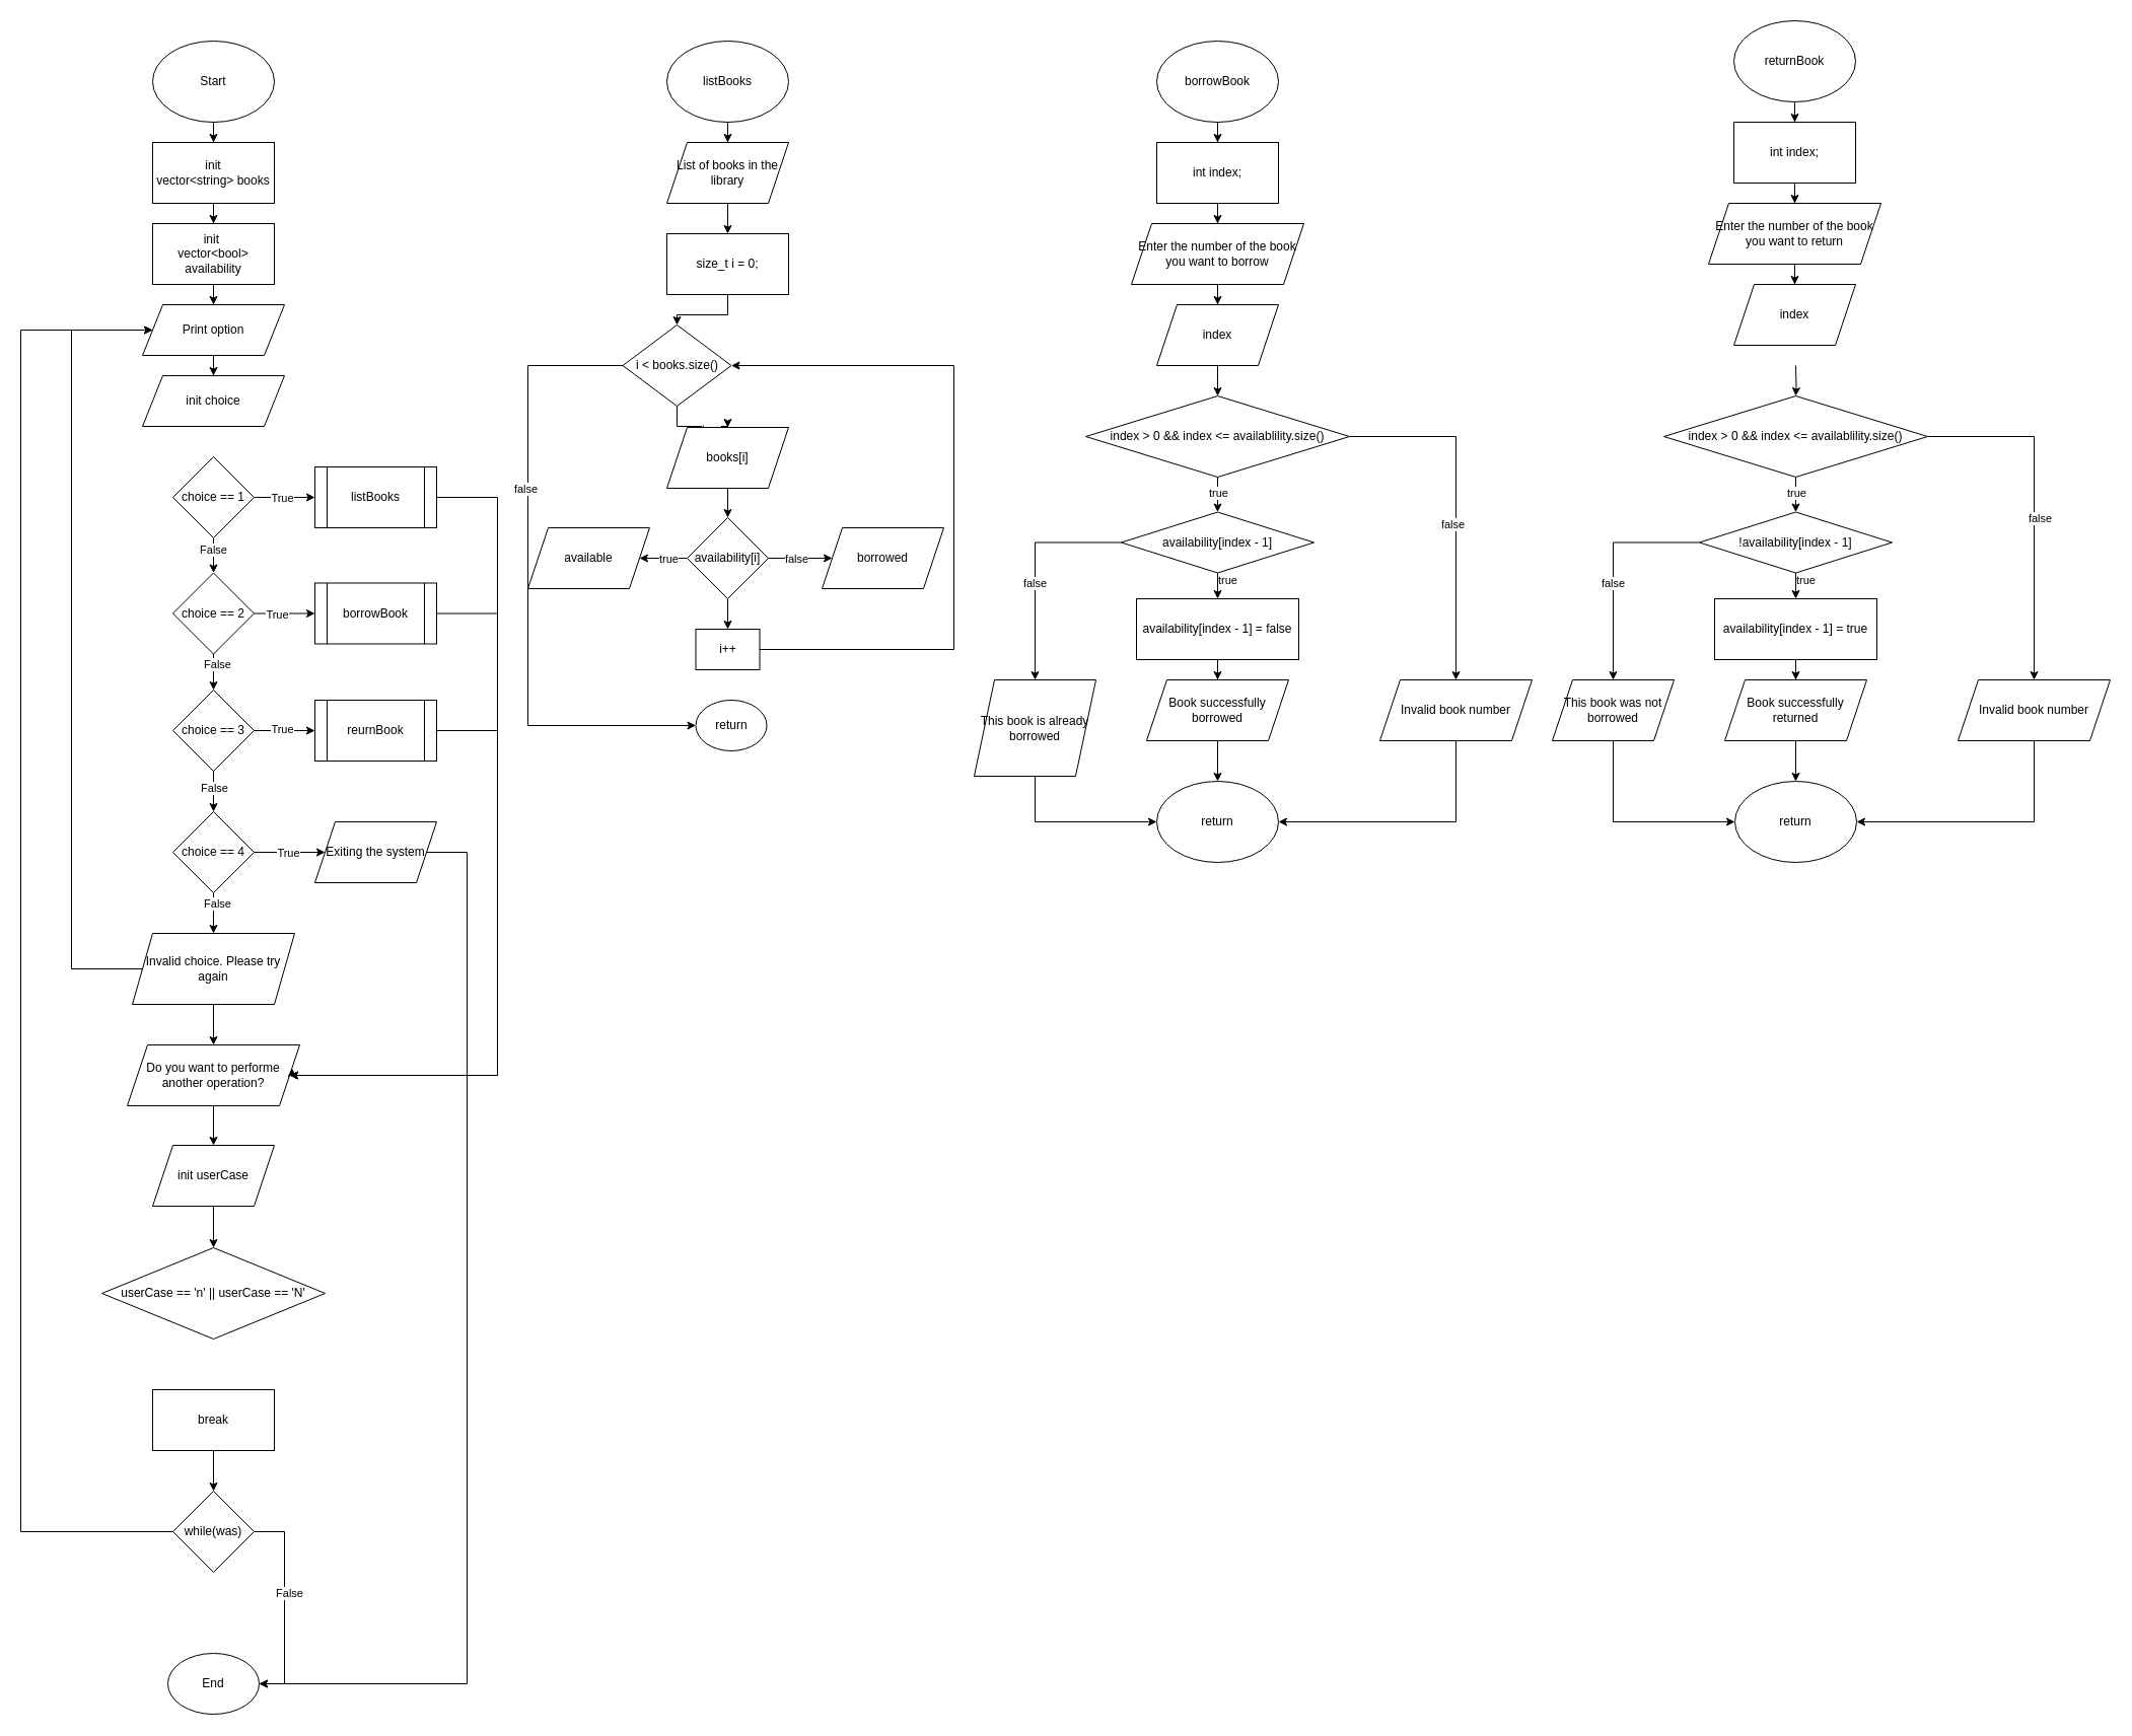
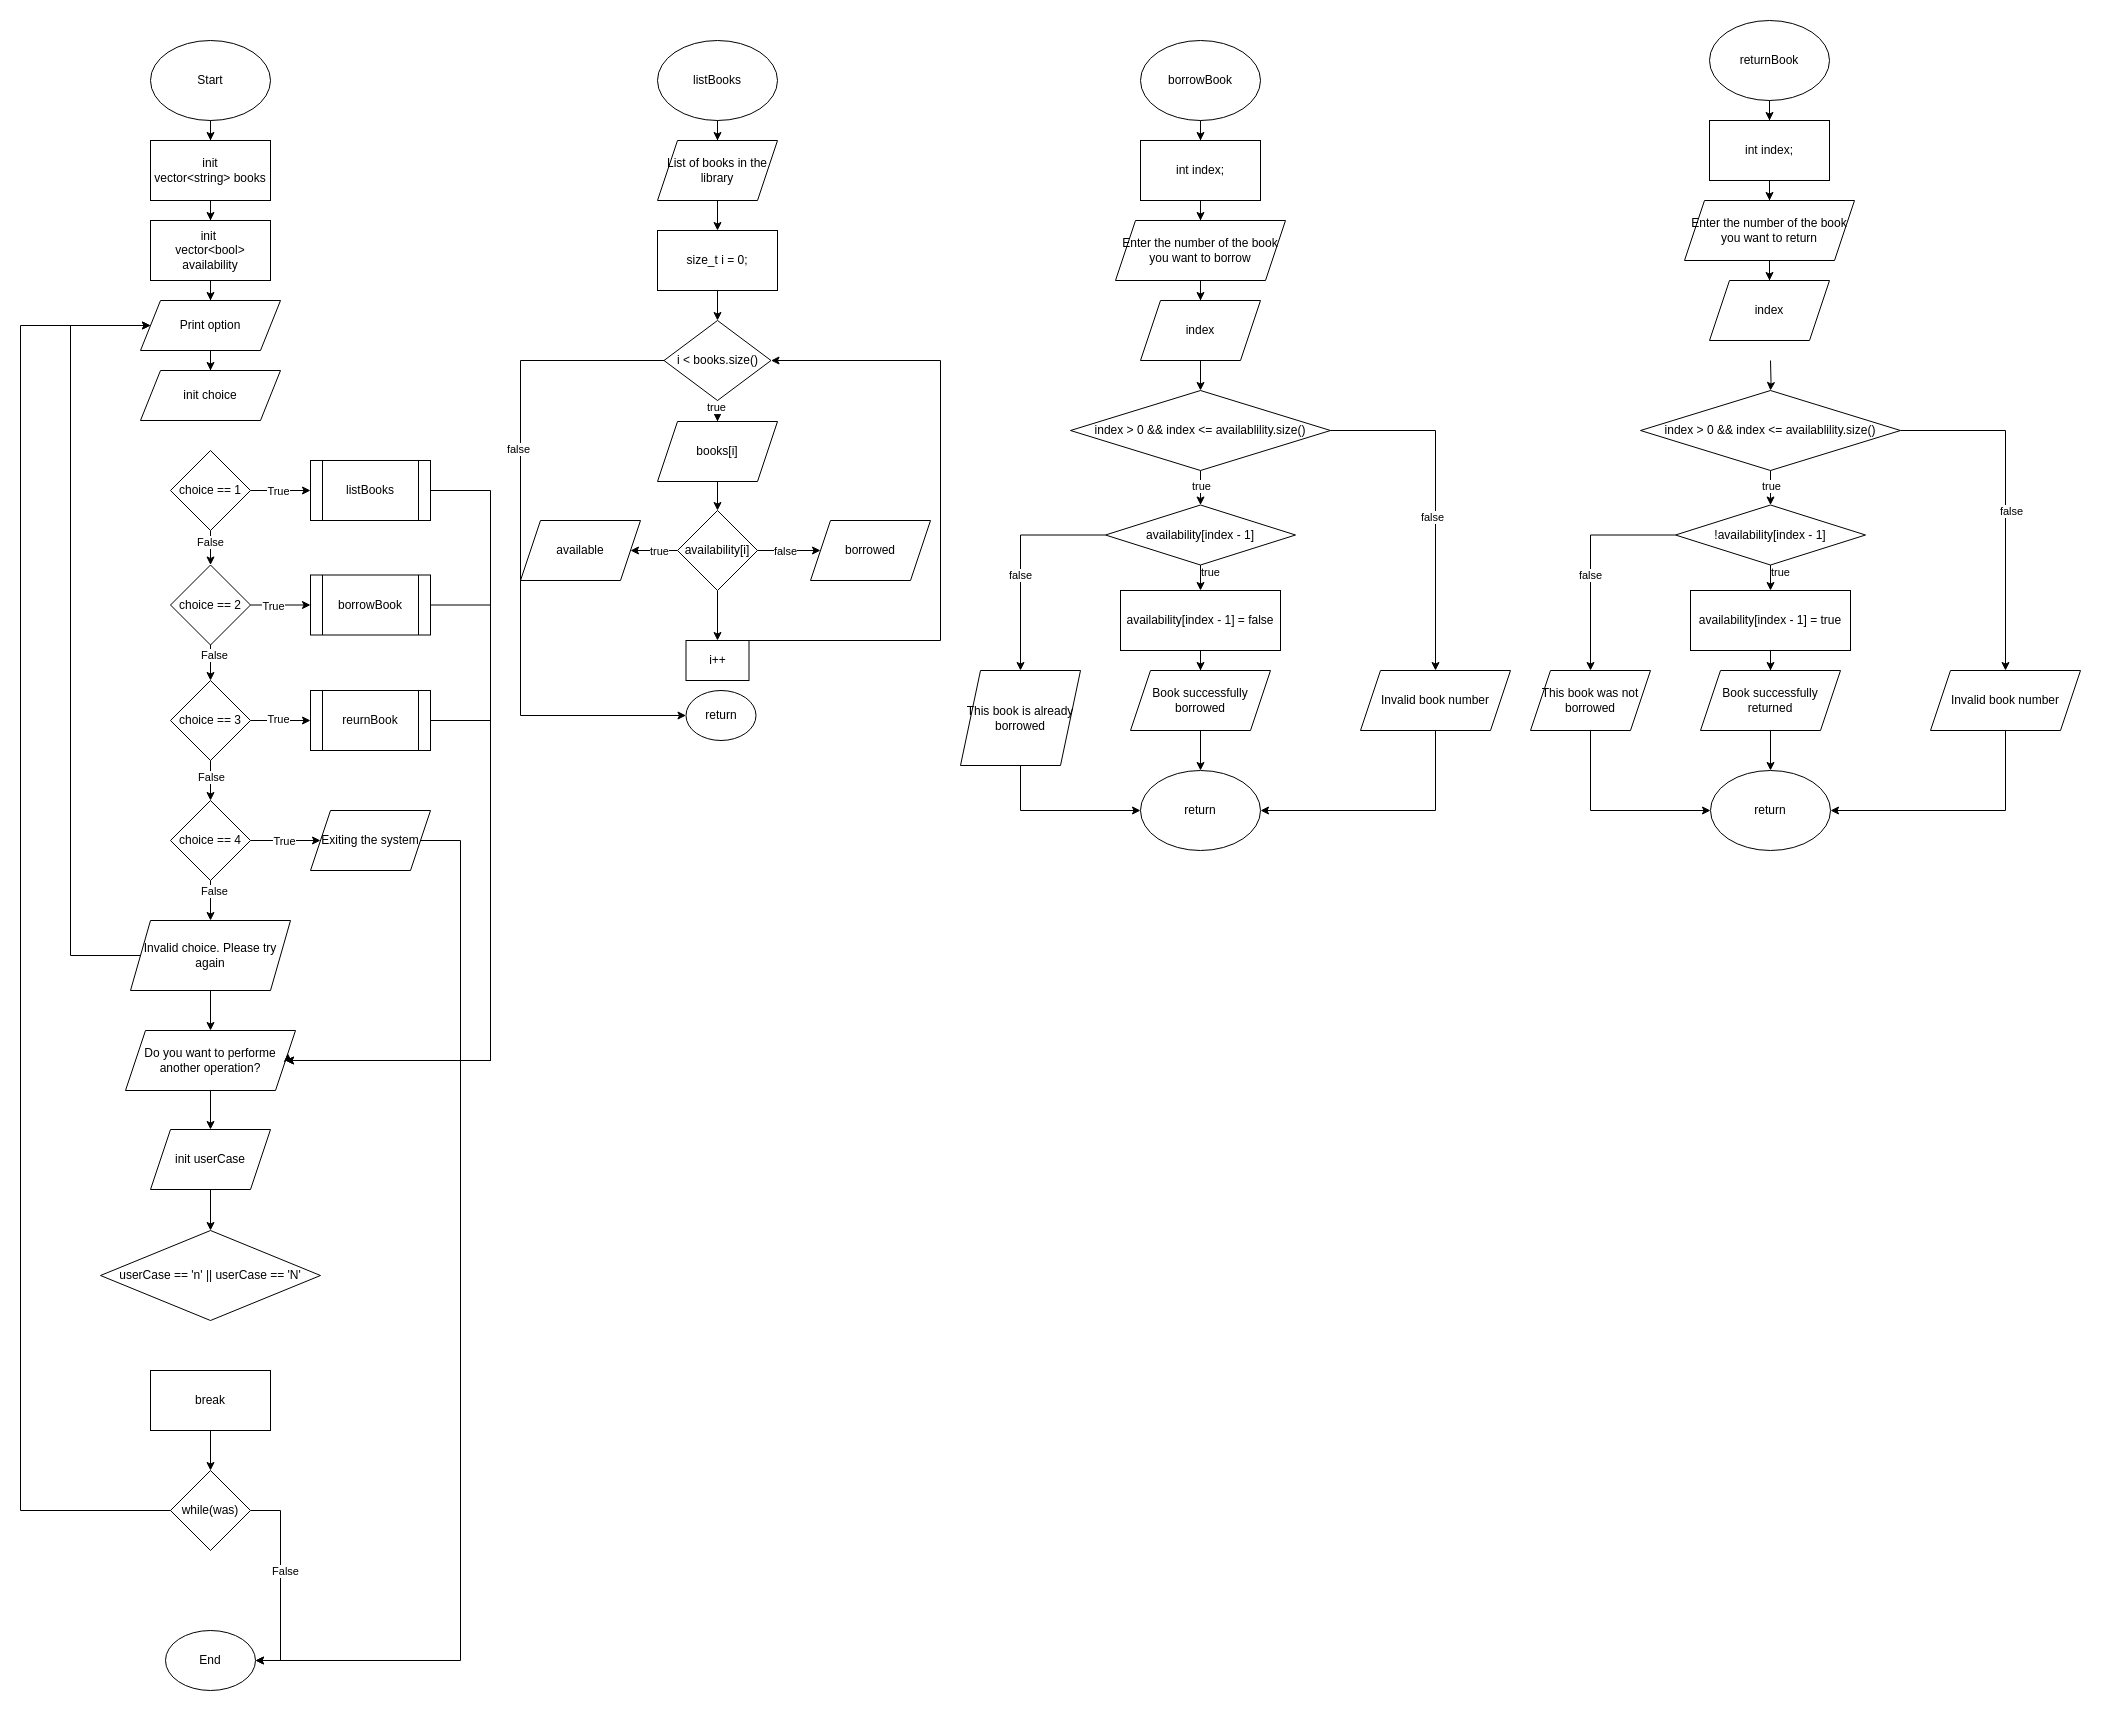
- <mxCell id="64" value="i &amp;lt; books.size()" style="rhombus;whiteSpace=wrap;html=1;" vertex="1" parent="1"><mxGeometry x="613.5" y="320" width="107" height="80" as="geometry" /></mxCell>
+ <mxCell id="64" value="i &amp;lt; books.size()" style="rhombus;whiteSpace=wrap;html=1;" vertex="1" parent="1"><mxGeometry x="663.5" y="320" width="107" height="80" as="geometry" /></mxCell>
- <mxCell id="76" value="i++" style="whiteSpace=wrap;html=1;" vertex="1" parent="1"><mxGeometry x="685.5" y="620" width="63" height="40" as="geometry" /></mxCell>
+ <mxCell id="76" value="i++" style="whiteSpace=wrap;html=1;" vertex="1" parent="1"><mxGeometry x="685.5" y="640" width="63" height="40" as="geometry" /></mxCell>
